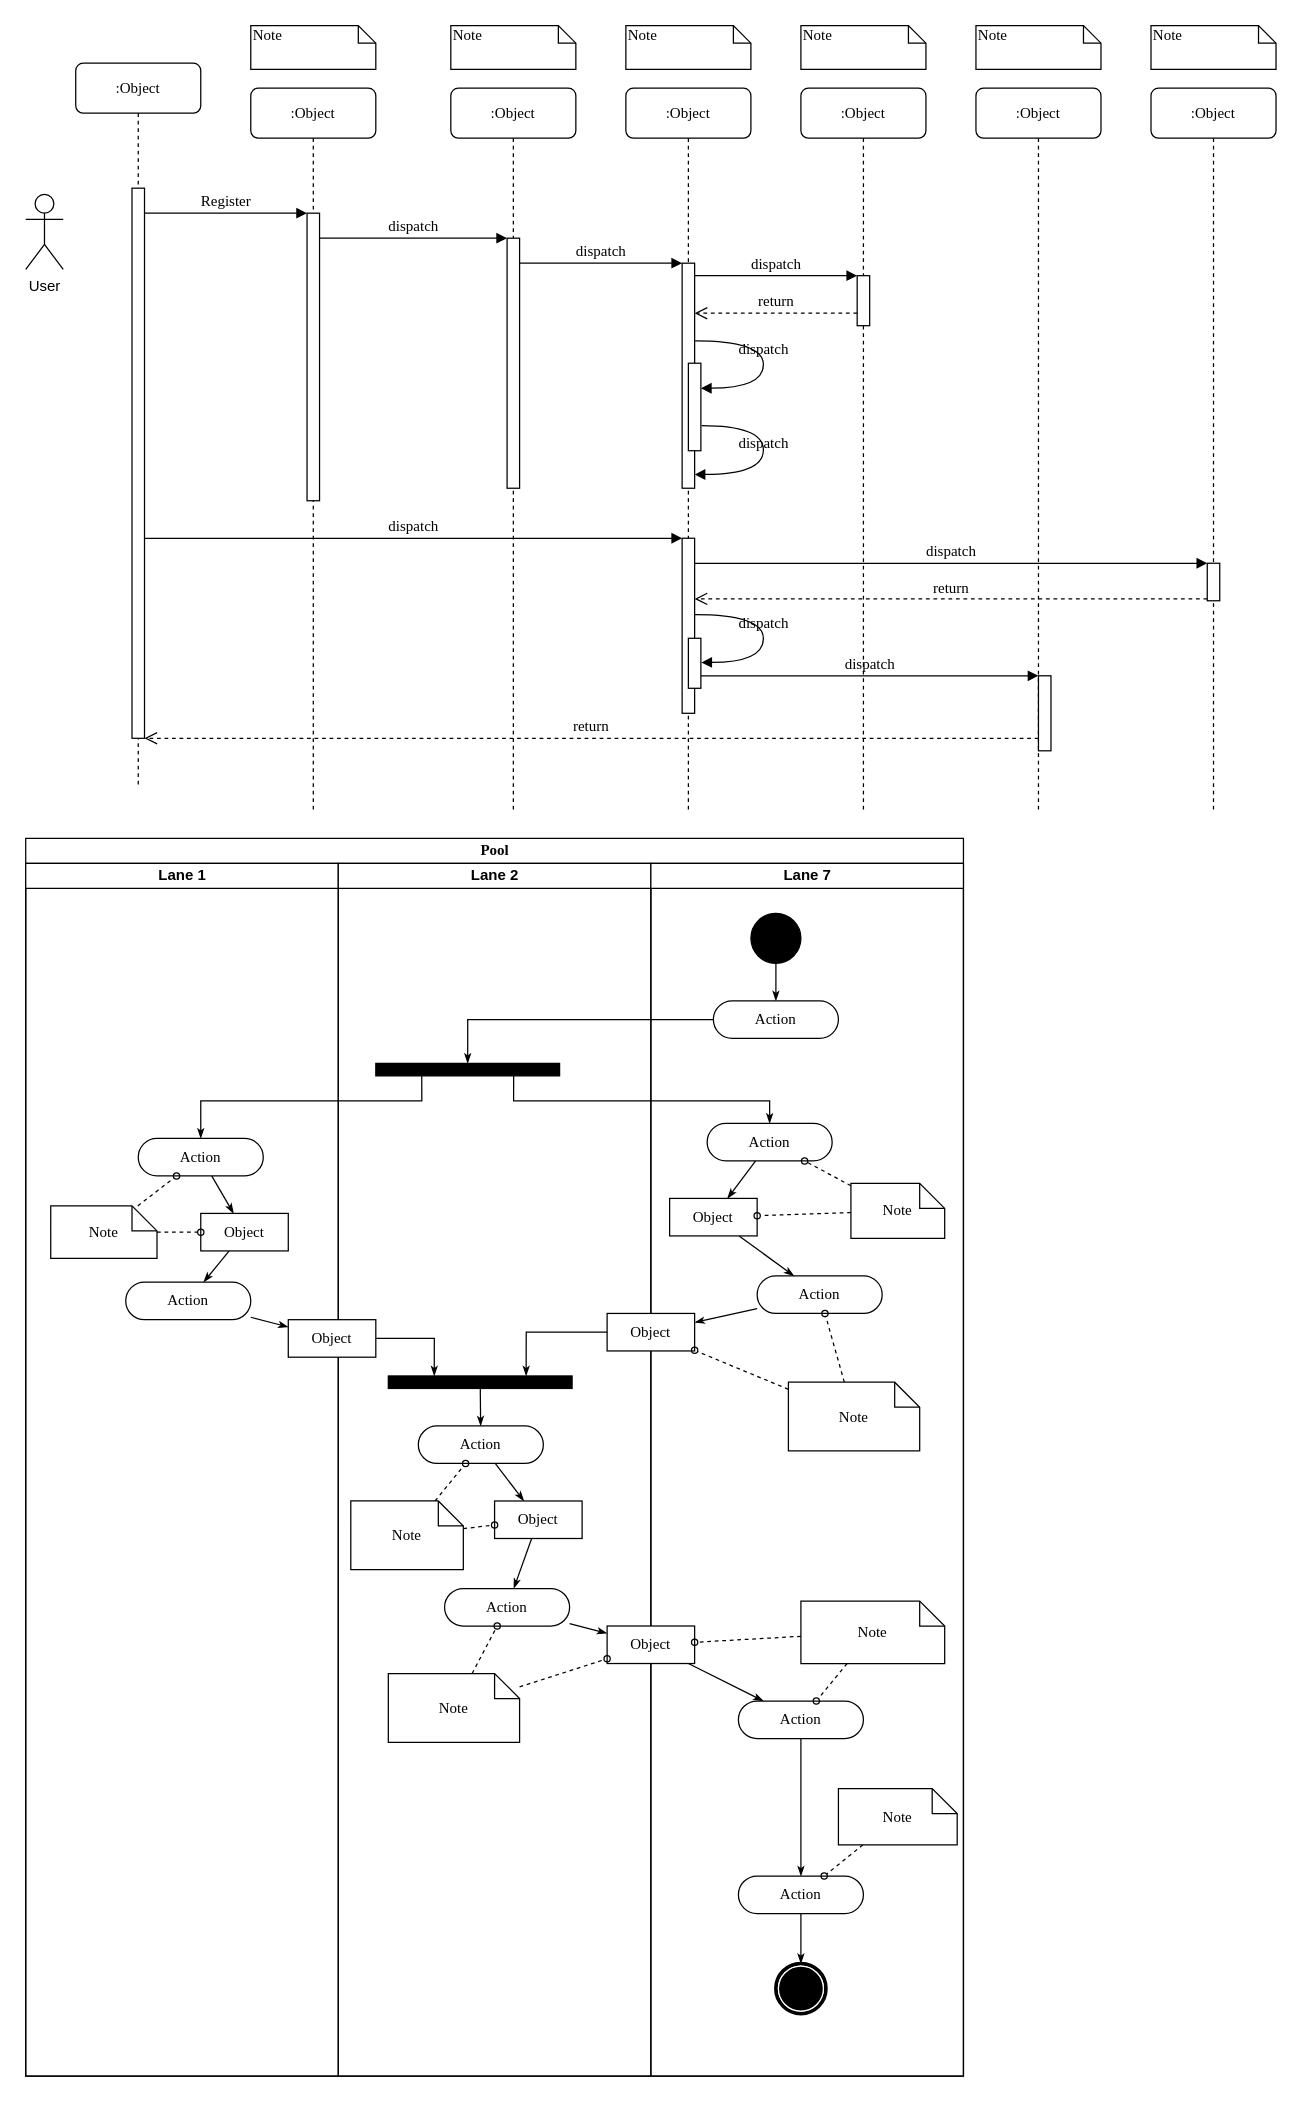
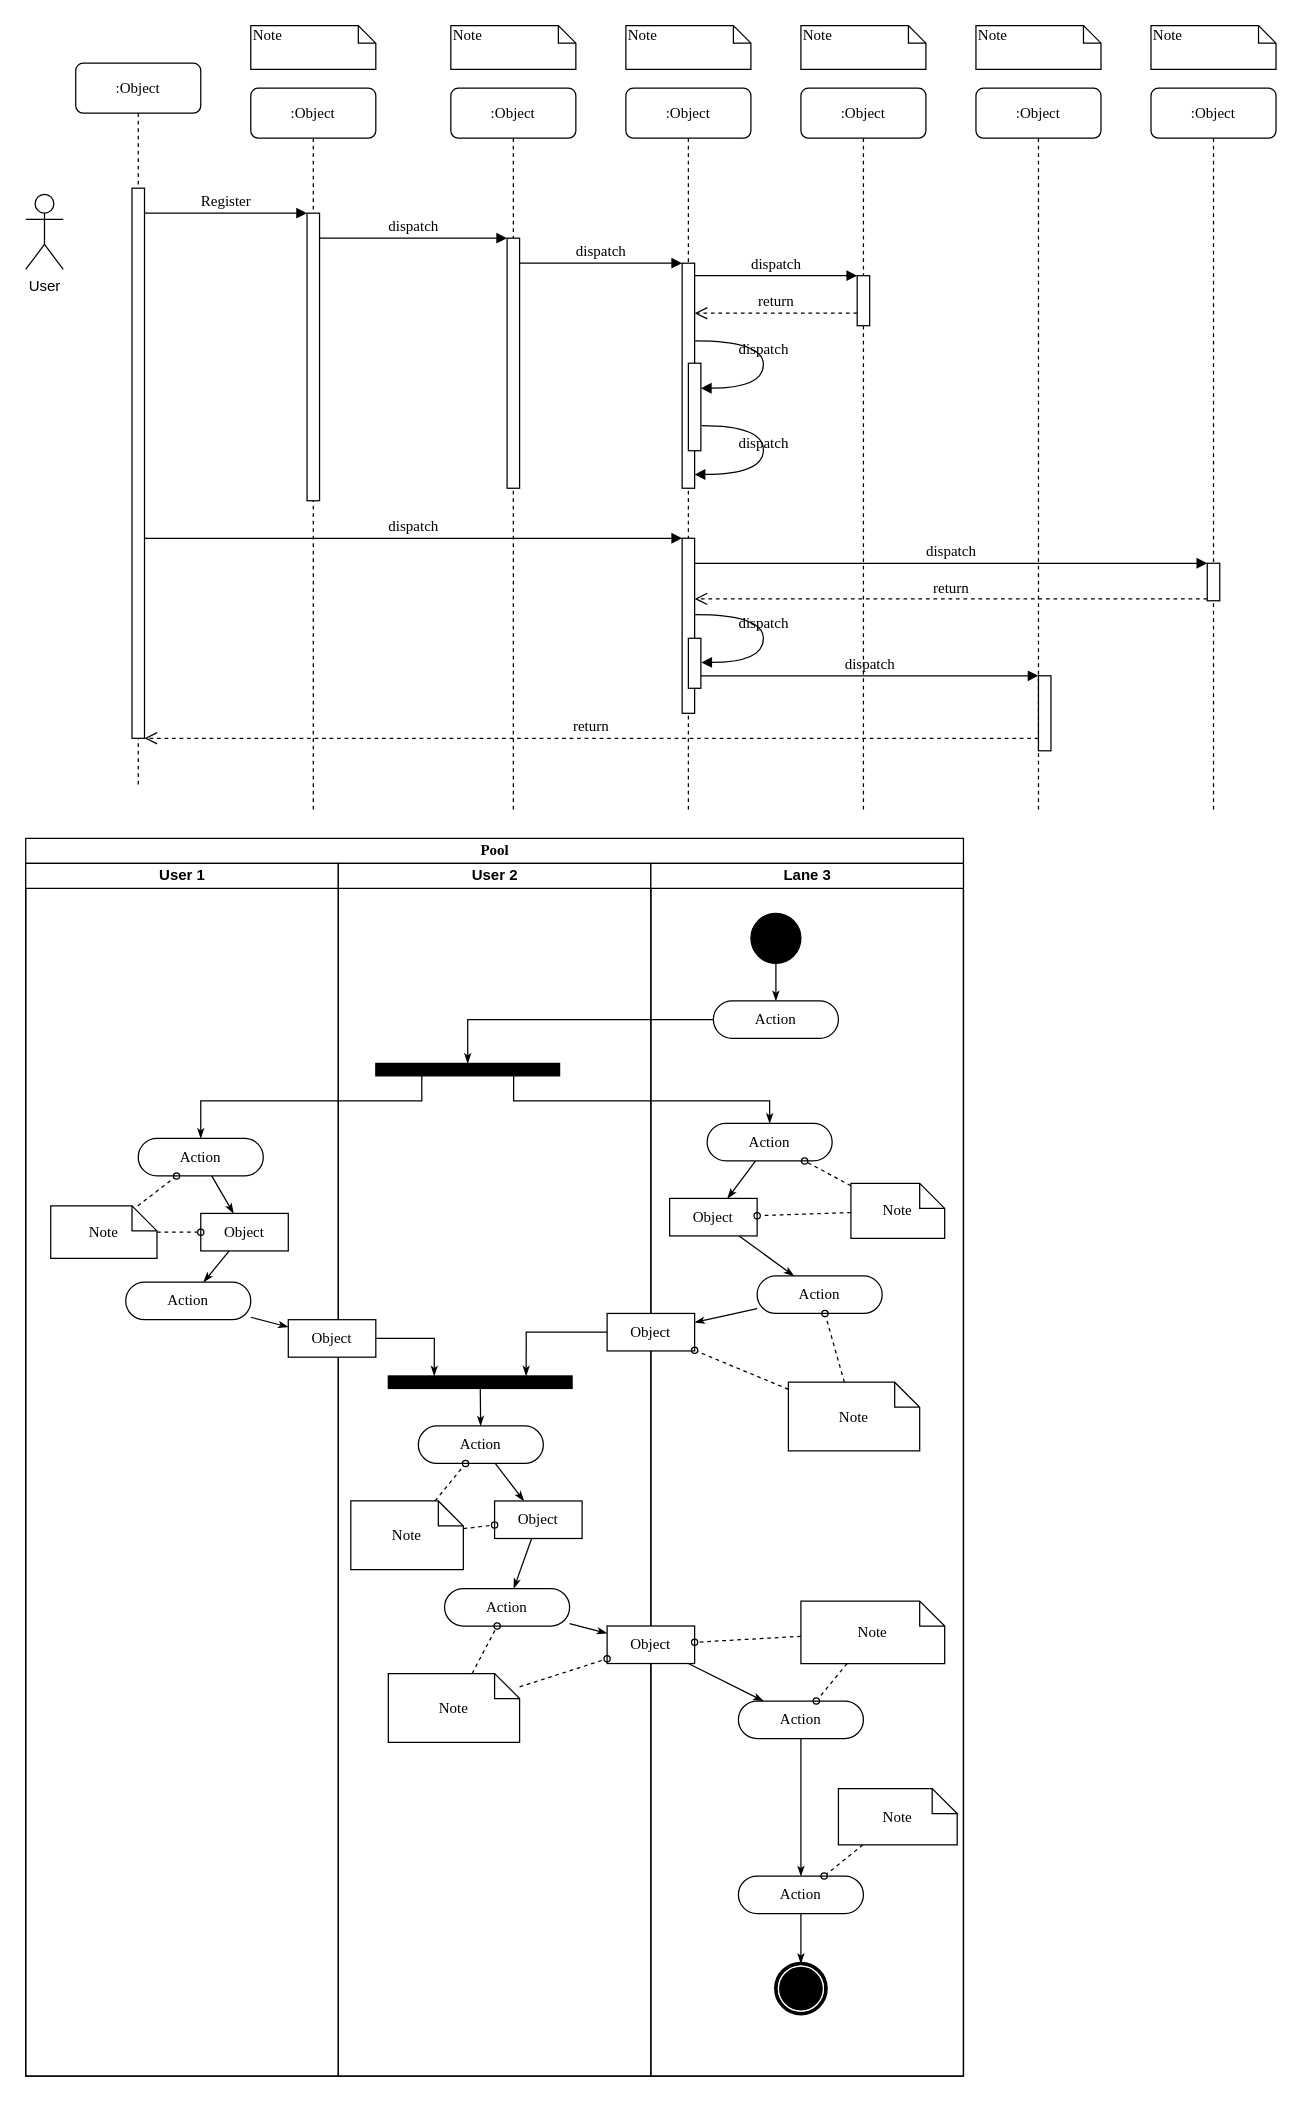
- <mxCell id="40" value="Lane 1" style="swimlane;html=1;startSize=20;" vertex="1" parent="39"><mxGeometry y="20" width="250" height="970" as="geometry" /></mxCell>
+ <mxCell id="40" value="User 1" style="swimlane;html=1;startSize=20;" vertex="1" parent="39"><mxGeometry y="20" width="250" height="970" as="geometry" /></mxCell>
- <mxCell id="49" value="Lane 2" style="swimlane;html=1;startSize=20;" vertex="1" parent="39"><mxGeometry x="250" y="20" width="250" height="970" as="geometry" /></mxCell>
+ <mxCell id="49" value="User 2" style="swimlane;html=1;startSize=20;" vertex="1" parent="39"><mxGeometry x="250" y="20" width="250" height="970" as="geometry" /></mxCell>
- <mxCell id="65" value="Lane 7" style="swimlane;html=1;startSize=20;" vertex="1" parent="39"><mxGeometry x="500" y="20" width="250" height="970" as="geometry" /></mxCell>
+ <mxCell id="65" value="Lane 3" style="swimlane;html=1;startSize=20;" vertex="1" parent="39"><mxGeometry x="500" y="20" width="250" height="970" as="geometry" /></mxCell>
